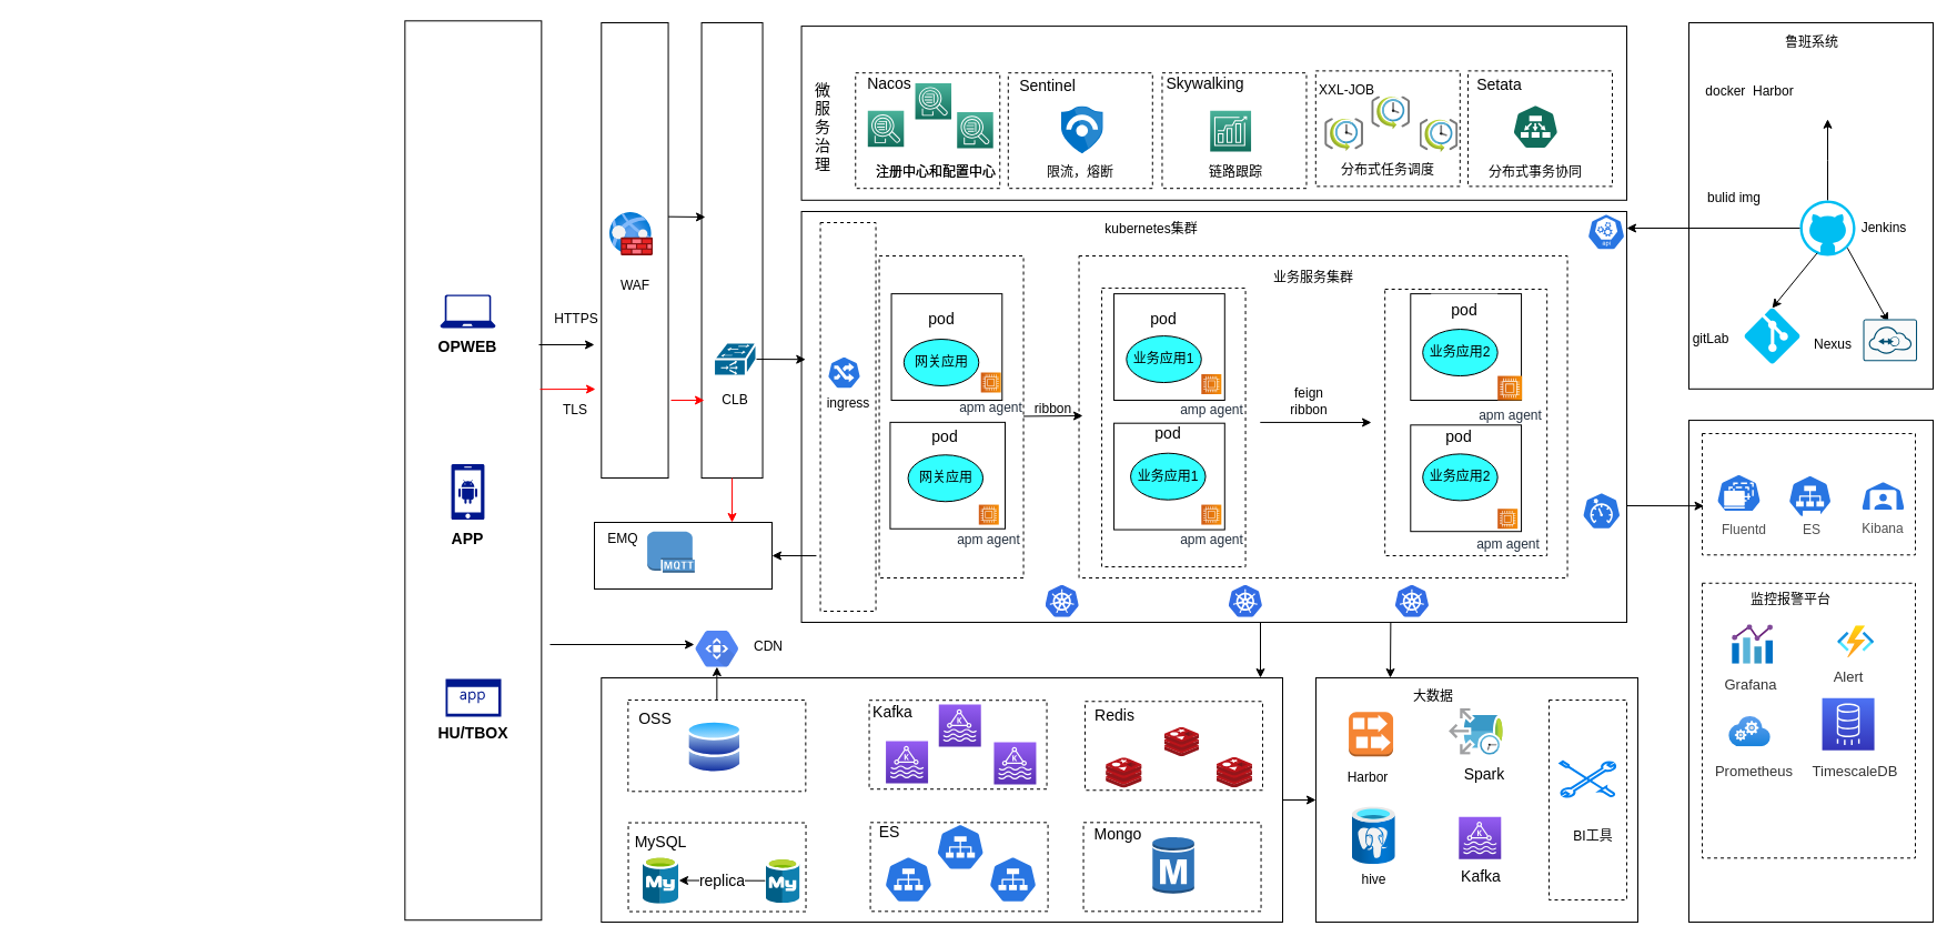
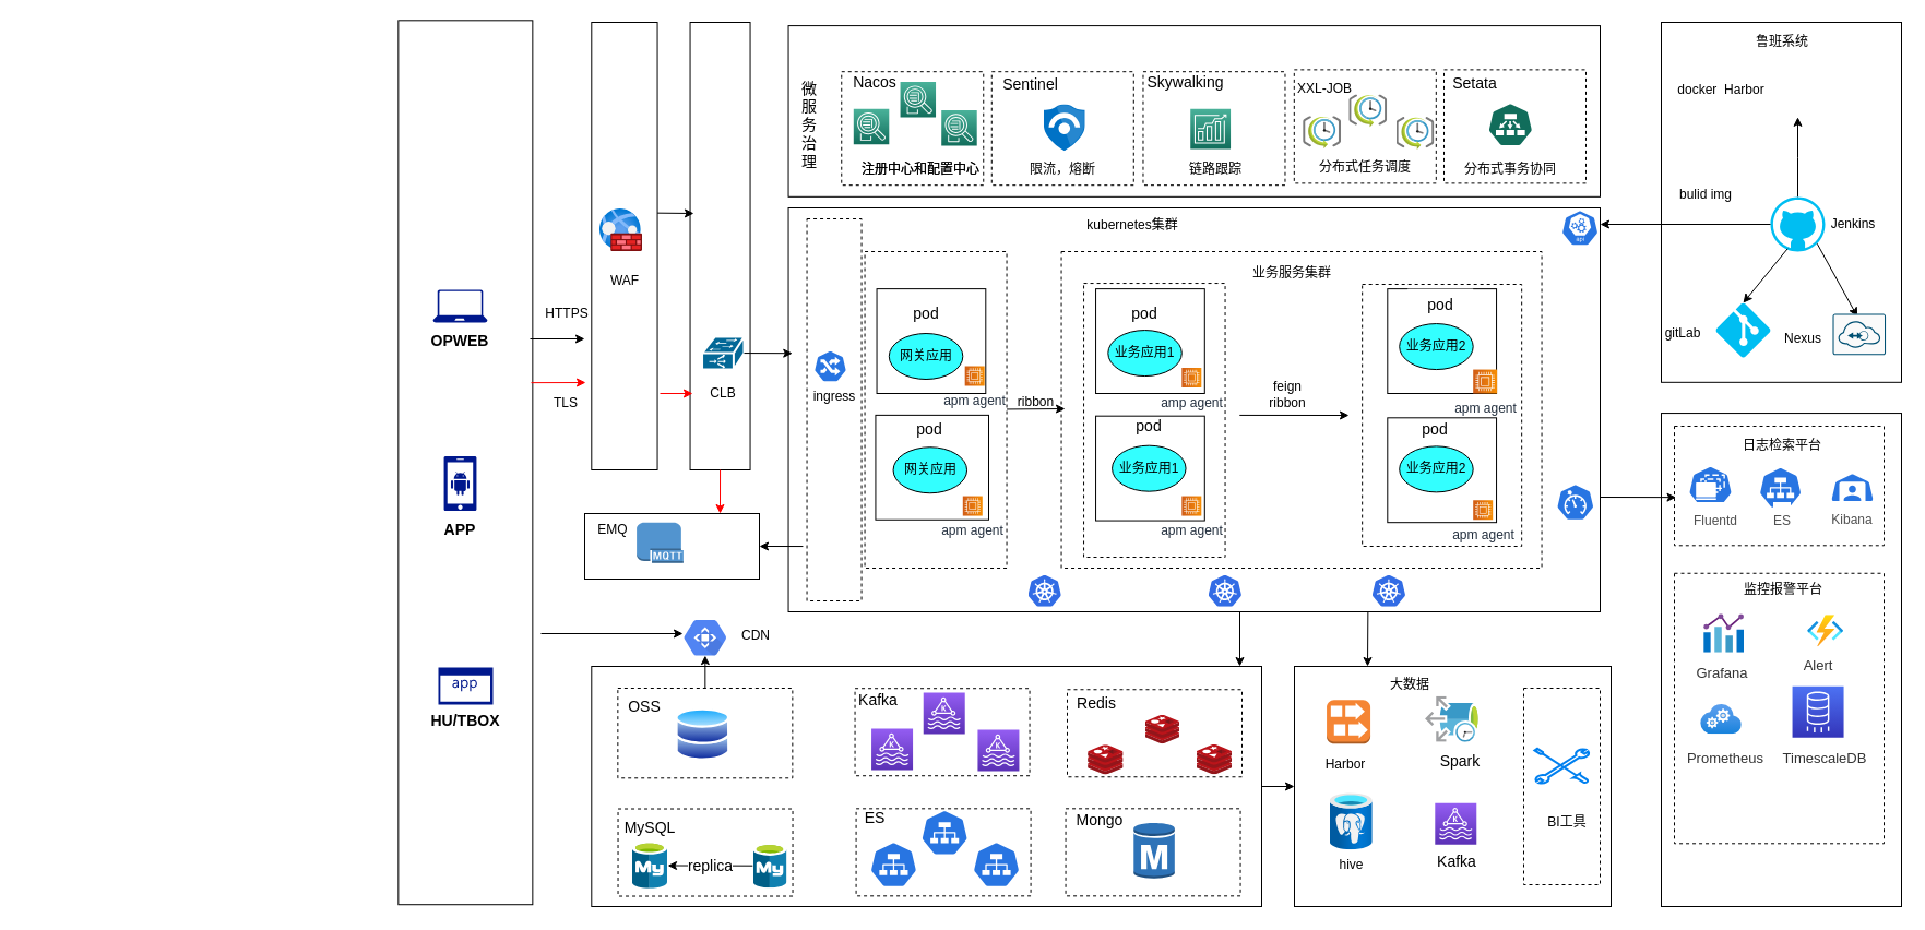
+ <mxCell id="121" value="日志检索平台" style="text;html=1;strokeColor=none;fillColor=none;align=center;verticalAlign=middle;whiteSpace=wrap;rounded=0;shadow=0;fontSize=12;" parent="1" vertex="1"><mxGeometry x="1587" y="397.31" width="90" height="22" as="geometry" /></mxCell>
- <mxCell id="131" value="监控报警平台" style="text;html=1;strokeColor=none;fillColor=none;align=center;verticalAlign=middle;whiteSpace=wrap;rounded=0;shadow=0;fontSize=12;" parent="1" vertex="1"><mxGeometry x="1568" y="528.5" width="90" height="22" as="geometry" /></mxCell>
+ <mxCell id="131" value="监控报警平台" style="text;html=1;strokeColor=none;fillColor=none;align=center;verticalAlign=middle;whiteSpace=wrap;rounded=0;shadow=0;fontSize=12;" parent="1" vertex="1"><mxGeometry x="1588" y="528.5" width="90" height="22" as="geometry" /></mxCell>
